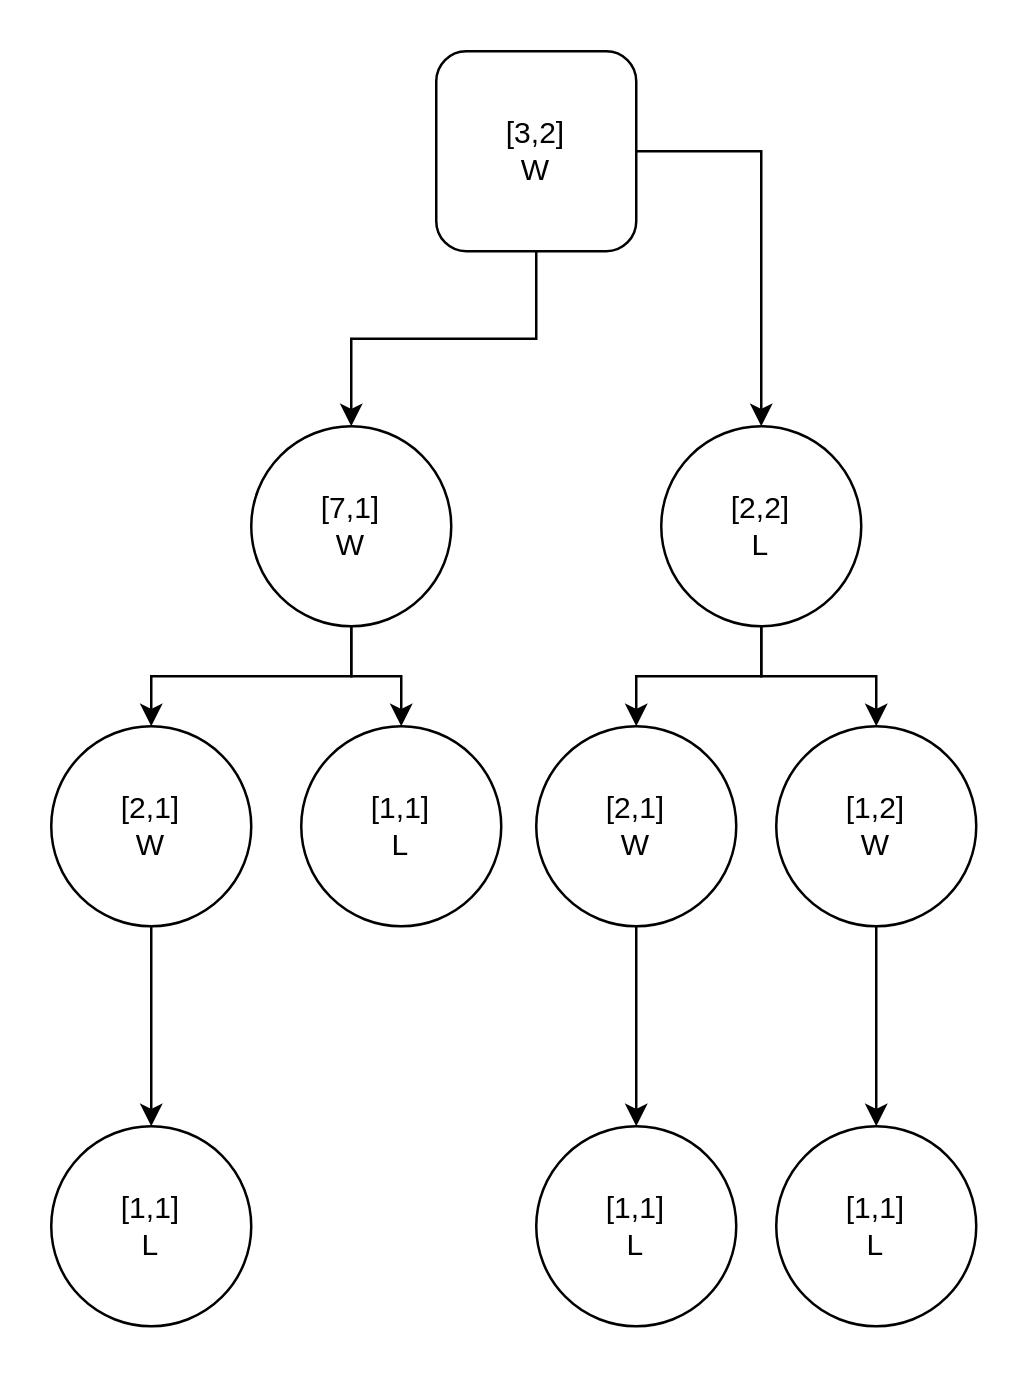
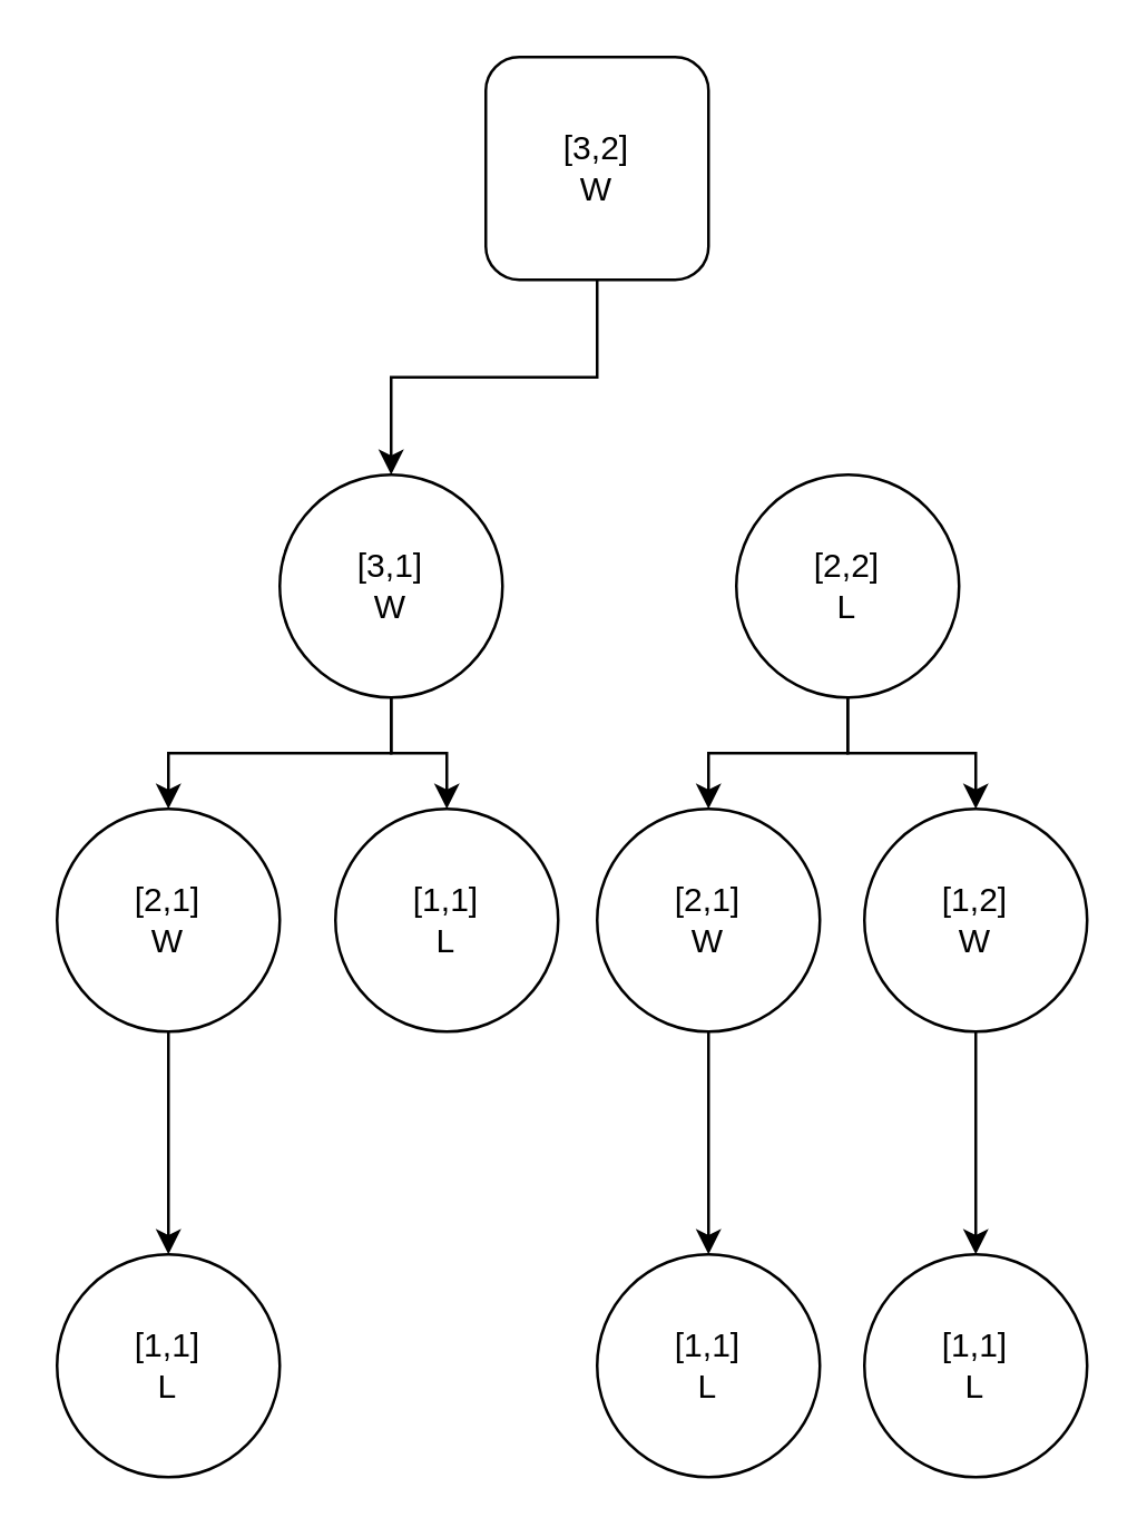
- <mxCell id="2" value="" style="edgeStyle=orthogonalEdgeStyle;rounded=0;orthogonalLoop=1;jettySize=auto;html=1;" edge="1" parent="1" source="4" target="14"><mxGeometry relative="1" as="geometry" /></mxCell>
- <mxCell id="7" value="[7,1]&lt;br&gt;W" style="ellipse;whiteSpace=wrap;html=1;aspect=fixed;" vertex="1" parent="1"><mxGeometry x="100" y="170" width="80" height="80" as="geometry" /></mxCell>
+ <mxCell id="7" value="[3,1]&lt;br&gt;W" style="ellipse;whiteSpace=wrap;html=1;aspect=fixed;" vertex="1" parent="1"><mxGeometry x="100" y="170" width="80" height="80" as="geometry" /></mxCell>
